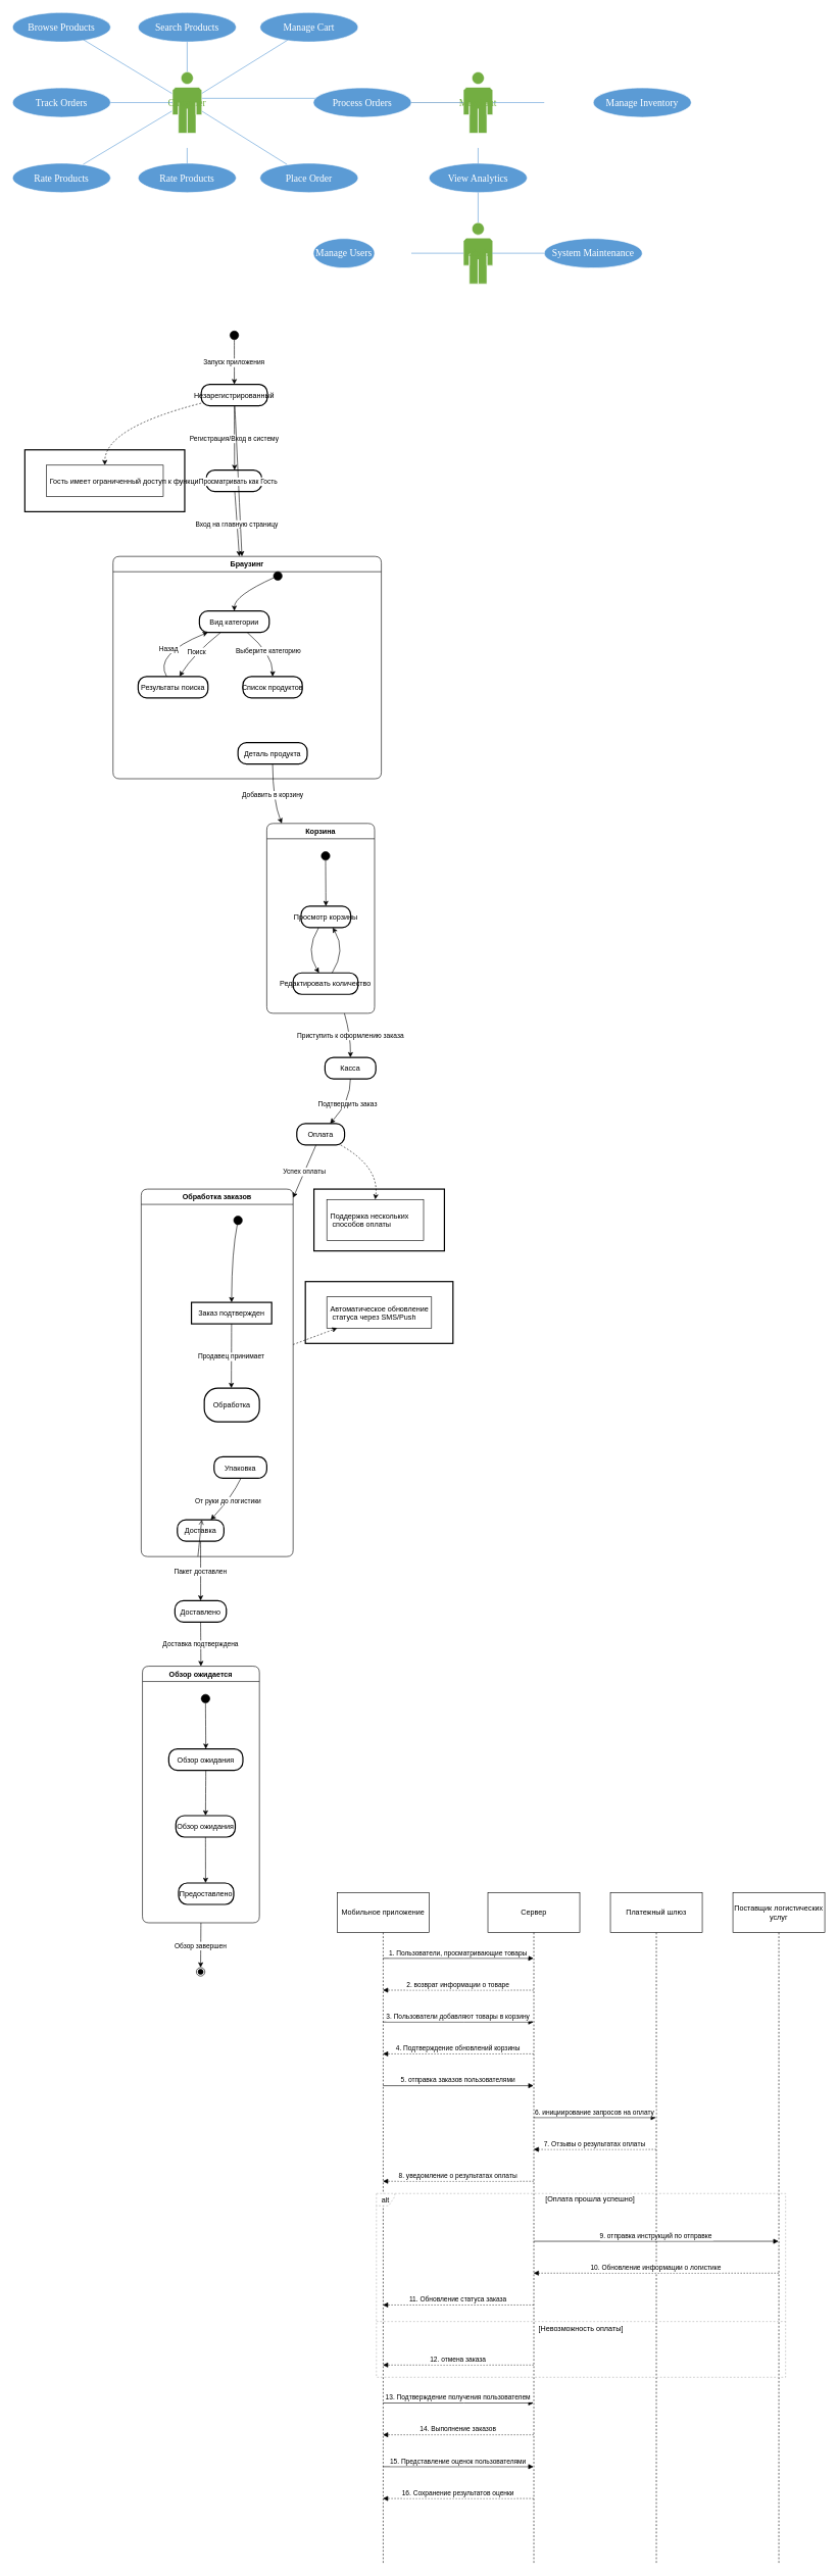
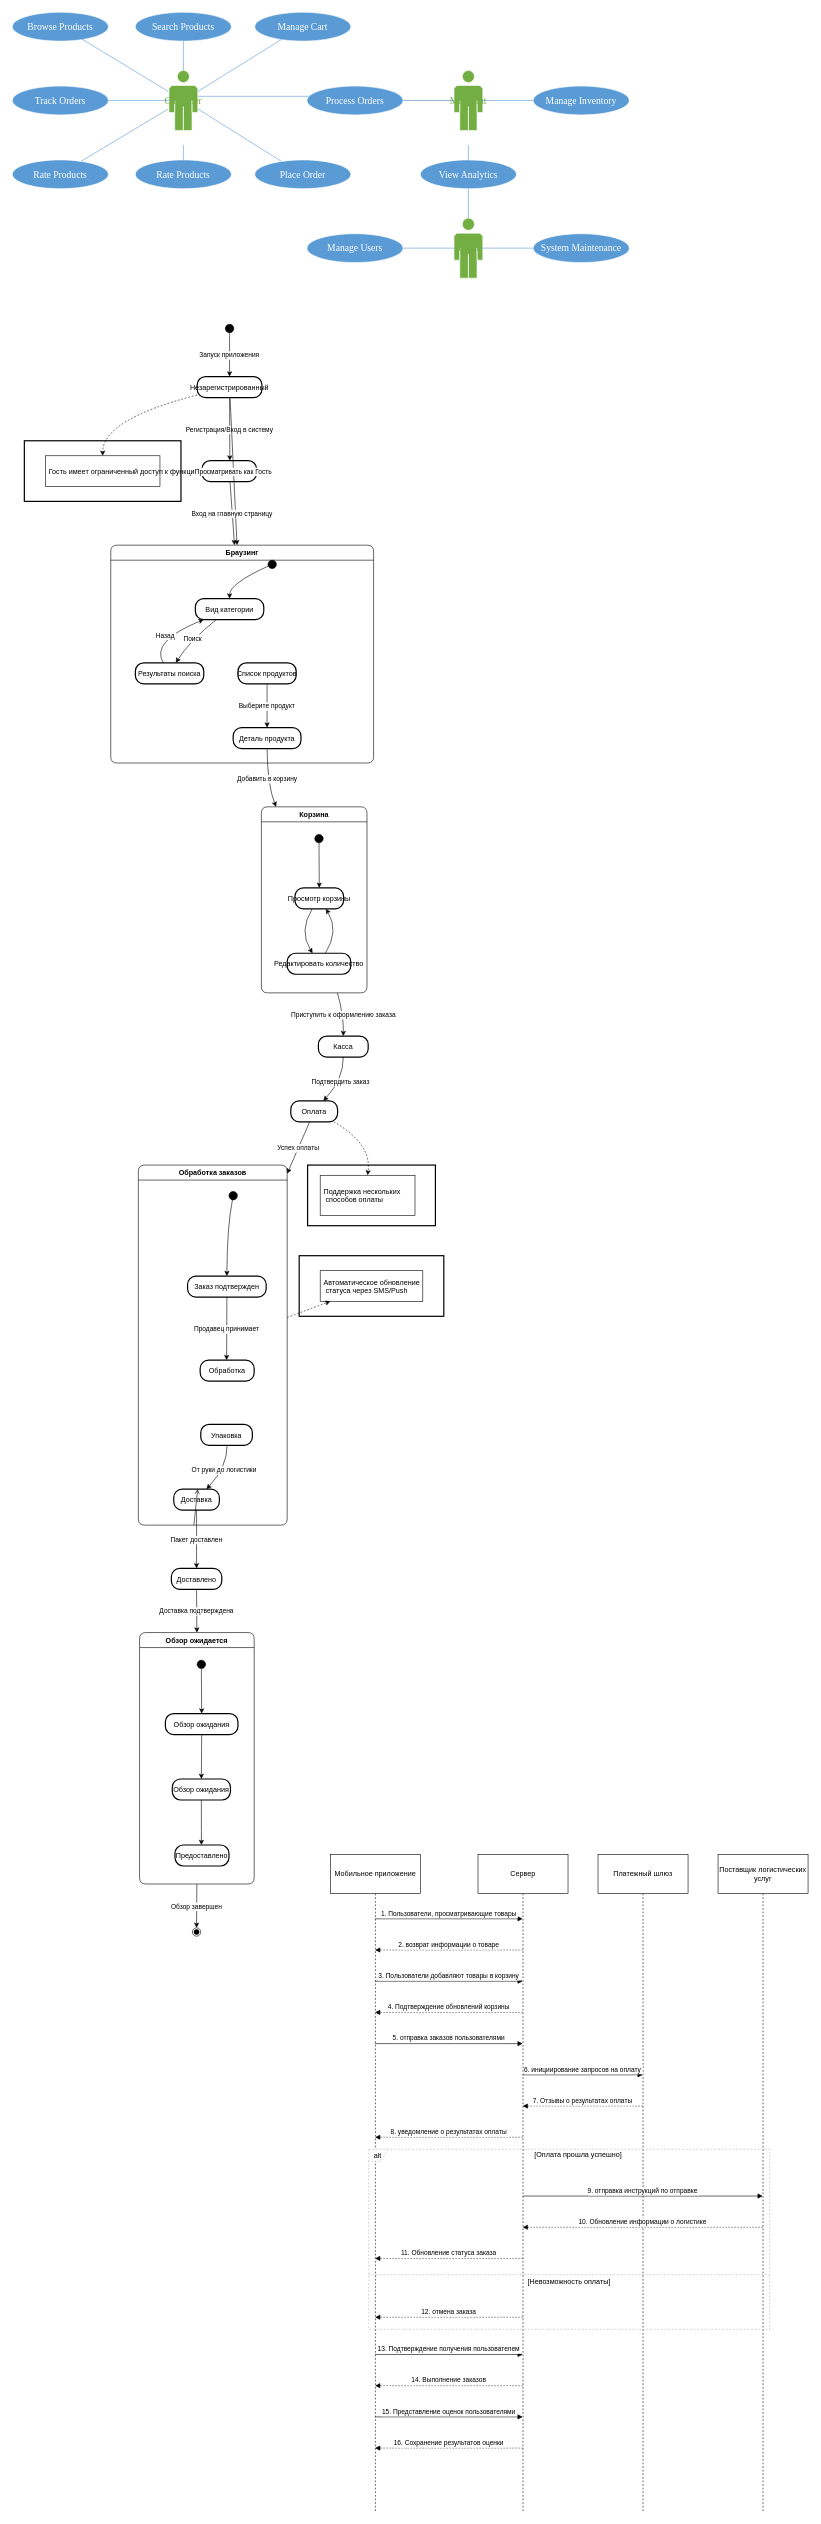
- <mxCell id="100" value="&lt;font style=&quot;font-size:16px;font-family:SimSun;color:#ffffff;direction:ltr;letter-spacing:0px;line-height:120.0%;opacity:1&quot;&gt;Manage Inventory&#10;&lt;/font&gt;" style="verticalAlign=middle;align=center;vsdxID=56;fillColor=#5b9bd5;gradientColor=none;shape=stencil(pZDBDsIgEER/ZbN3UjTpDfiXjd0WIkKzoG3/vmiN8eTF02ZeZieZMcXTzFCq5CsvYajeYkieJVR0ZszCk+R7GpyZqXpnbvnBsFpUGmGz2GvsnCG5gDR47hFkO26TJ/0xwapoDUVJrlRDThYbiyQTq/asxkhT8yOUhXl+y1/R6v/k7ig0hhiP9k/2Xbh7TeN2);strokeColor=#ffffff;labelBackgroundColor=none;rounded=0;html=1;whiteSpace=wrap;" parent="89" vertex="1"><mxGeometry x="968" y="143" width="160" height="48" as="geometry" /></mxCell>
+ <mxCell id="100" value="&lt;font style=&quot;font-size:16px;font-family:SimSun;color:#ffffff;direction:ltr;letter-spacing:0px;line-height:120.0%;opacity:1&quot;&gt;Manage Inventory&#10;&lt;/font&gt;" style="verticalAlign=middle;align=center;vsdxID=56;fillColor=#5b9bd5;gradientColor=none;shape=stencil(pZDBDsIgEER/ZbN3UjTpDfiXjd0WIkKzoG3/vmiN8eTF02ZeZieZMcXTzFCq5CsvYajeYkieJVR0ZszCk+R7GpyZqXpnbvnBsFpUGmGz2GvsnCG5gDR47hFkO26TJ/0xwapoDUVJrlRDThYbiyQTq/asxkhT8yOUhXl+y1/R6v/k7ig0hhiP9k/2Xbh7TeN2);strokeColor=#ffffff;labelBackgroundColor=none;rounded=0;html=1;whiteSpace=wrap;" parent="89" vertex="1"><mxGeometry x="888" y="143" width="160" height="48" as="geometry" /></mxCell>
- <mxCell id="103" value="&lt;font style=&quot;font-size:16px;font-family:SimSun;color:#ffffff;direction:ltr;letter-spacing:0px;line-height:120.0%;opacity:1&quot;&gt;Manage Users&#10;&lt;/font&gt;" style="verticalAlign=middle;align=center;vsdxID=59;fillColor=#5b9bd5;gradientColor=none;shape=stencil(pZDBDsIgEER/ZbN3UjTpDfiXjd0WIkKzoG3/vmiN8eTF02ZeZieZMcXTzFCq5CsvYajeYkieJVR0ZszCk+R7GpyZqXpnbvnBsFpUGmGz2GvsnCG5gDR47hFkO26TJ/0xwapoDUVJrlRDThYbiyQTq/asxkhT8yOUhXl+y1/R6v/k7ig0hhiP9k/2Xbh7TeN2);strokeColor=#ffffff;labelBackgroundColor=none;rounded=0;html=1;whiteSpace=wrap;" parent="89" vertex="1"><mxGeometry x="511" y="389" width="100" height="48" as="geometry" /></mxCell>
+ <mxCell id="103" value="&lt;font style=&quot;font-size:16px;font-family:SimSun;color:#ffffff;direction:ltr;letter-spacing:0px;line-height:120.0%;opacity:1&quot;&gt;Manage Users&#10;&lt;/font&gt;" style="verticalAlign=middle;align=center;vsdxID=59;fillColor=#5b9bd5;gradientColor=none;shape=stencil(pZDBDsIgEER/ZbN3UjTpDfiXjd0WIkKzoG3/vmiN8eTF02ZeZieZMcXTzFCq5CsvYajeYkieJVR0ZszCk+R7GpyZqXpnbvnBsFpUGmGz2GvsnCG5gDR47hFkO26TJ/0xwapoDUVJrlRDThYbiyQTq/asxkhT8yOUhXl+y1/R6v/k7ig0hhiP9k/2Xbh7TeN2);strokeColor=#ffffff;labelBackgroundColor=none;rounded=0;html=1;whiteSpace=wrap;" parent="89" vertex="1"><mxGeometry x="511" y="389" width="160" height="48" as="geometry" /></mxCell>
- <mxCell id="48" value="Выберите категорию" style="curved=1;startArrow=none;;exitX=0.68;exitY=0.99;entryX=0.5;entryY=0.01;rounded=0;" parent="1" source="8" target="10" edge="1"><mxGeometry relative="1" as="geometry"><Array as="points"><mxPoint x="445" y="1068" /></Array></mxGeometry></mxCell>
+ <mxCell id="49" value="Выберите продукт" style="curved=1;startArrow=none;;exitX=0.5;exitY=1;entryX=0.5;entryY=-0.01;rounded=0;" parent="1" source="10" target="11" edge="1"><mxGeometry relative="1" as="geometry"><Array as="points" /></mxGeometry></mxCell>
- <mxCell id="23" value="Заказ подтвержден" style="arcSize=40;strokeWidth=2;rounded=0;" parent="1" vertex="1"><mxGeometry x="312" y="2126" width="131" height="35" as="geometry" /></mxCell>
+ <mxCell id="23" value="Заказ подтвержден" style="rounded=1;arcSize=40;strokeWidth=2" parent="1" vertex="1"><mxGeometry x="312" y="2126" width="131" height="35" as="geometry" /></mxCell>
- <mxCell id="24" value="Обработка" style="rounded=1;arcSize=40;strokeWidth=2" parent="1" vertex="1"><mxGeometry x="333" y="2266" width="90" height="55" as="geometry" /></mxCell>
+ <mxCell id="24" value="Обработка" style="rounded=1;arcSize=40;strokeWidth=2" parent="1" vertex="1"><mxGeometry x="333" y="2266" width="90" height="35" as="geometry" /></mxCell>
- <mxCell id="25" value="Упаковка" style="rounded=1;arcSize=40;strokeWidth=2" parent="1" vertex="1"><mxGeometry x="349" y="2378" width="86" height="35" as="geometry" /></mxCell>
+ <mxCell id="25" value="Упаковка" style="rounded=1;arcSize=40;strokeWidth=2" parent="1" vertex="1"><mxGeometry x="334" y="2373" width="86" height="35" as="geometry" /></mxCell>
